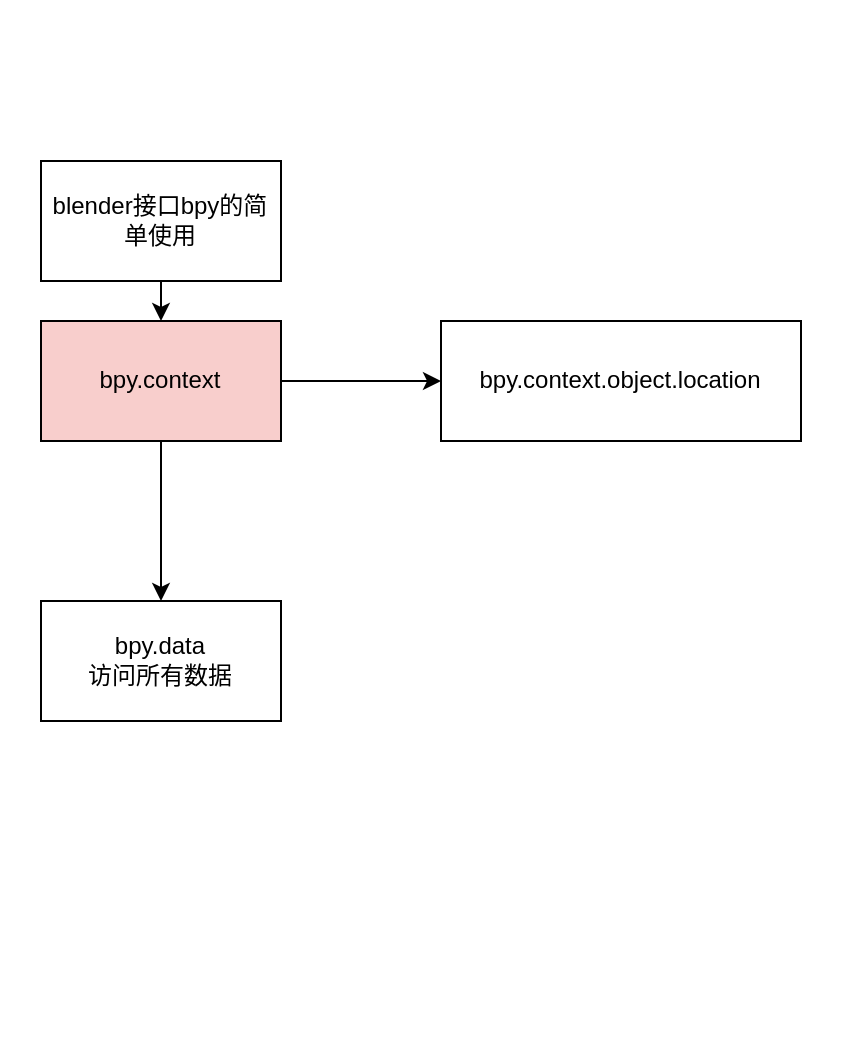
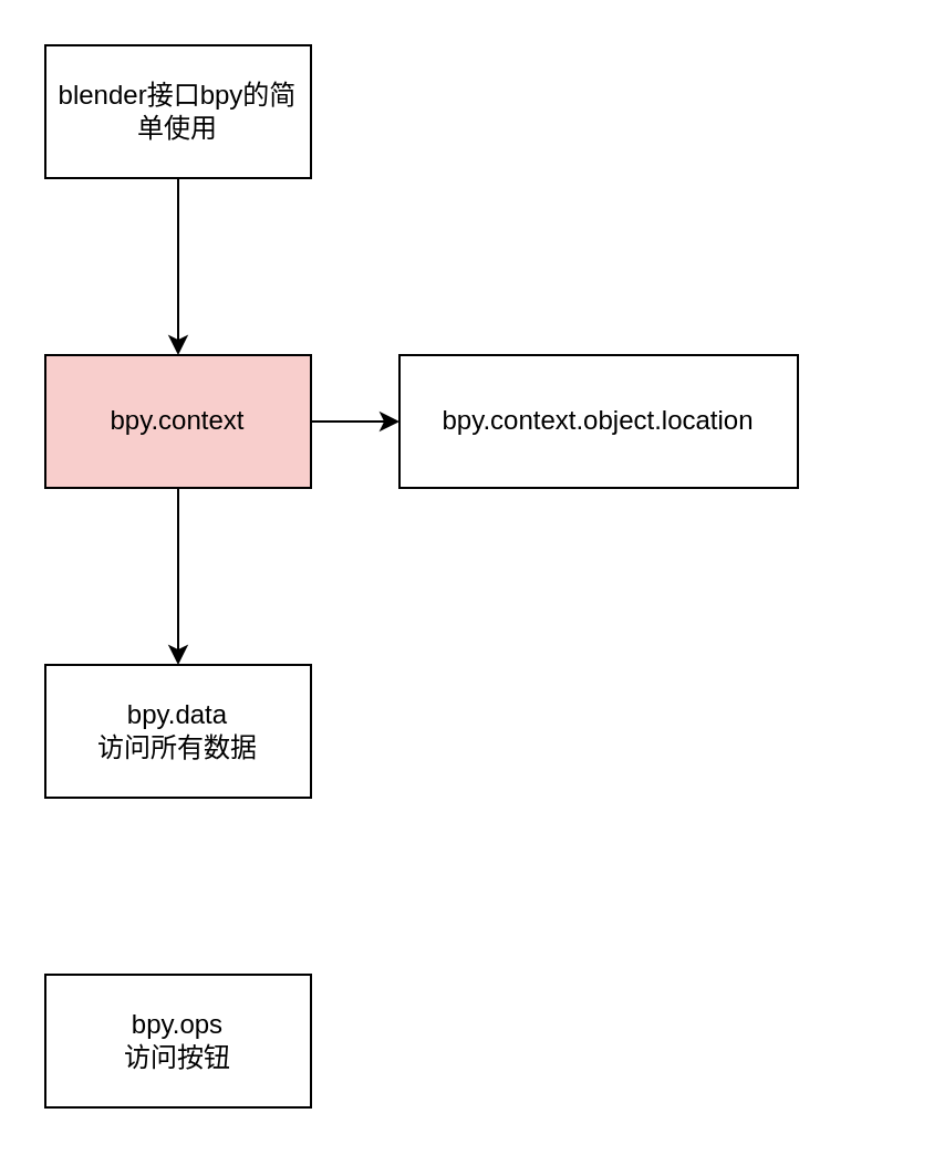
- <mxCell id="3" value="blender接口bpy的简单使用" style="whiteSpace=wrap;html=1;" vertex="1" parent="1"><mxGeometry x="20" y="80" width="120" height="60" as="geometry" /></mxCell>
+ <mxCell id="3" value="blender接口bpy的简单使用" style="whiteSpace=wrap;html=1;" vertex="1" parent="1"><mxGeometry x="20" y="20" width="120" height="60" as="geometry" /></mxCell>
- <mxCell id="7" value="bpy.context.object.location" style="whiteSpace=wrap;html=1;" vertex="1" parent="1"><mxGeometry x="220" y="160" width="180" height="60" as="geometry" /></mxCell>
+ <mxCell id="7" value="bpy.context.object.location" style="whiteSpace=wrap;html=1;" vertex="1" parent="1"><mxGeometry x="180" y="160" width="180" height="60" as="geometry" /></mxCell>
+ <mxCell id="9" value="bpy.ops&lt;br&gt;访问按钮" style="whiteSpace=wrap;html=1;" vertex="1" parent="1"><mxGeometry x="20" y="440" width="120" height="60" as="geometry" /></mxCell>
